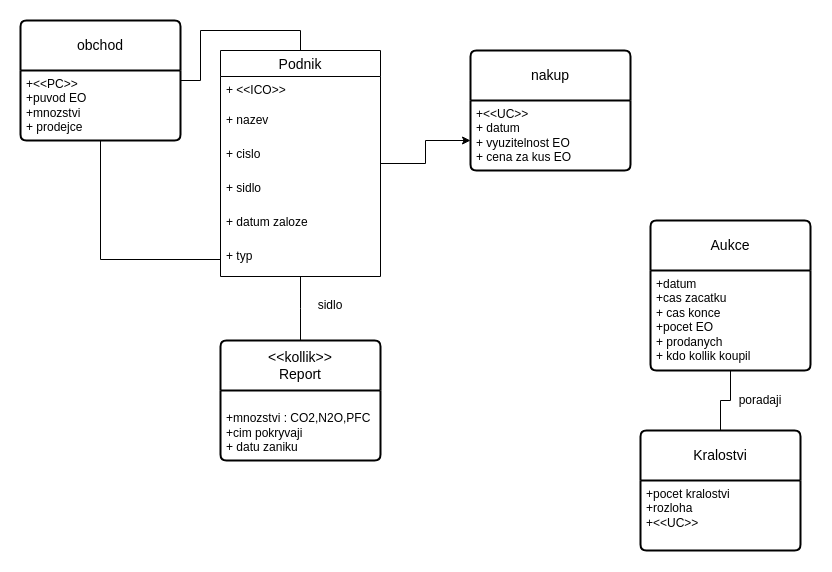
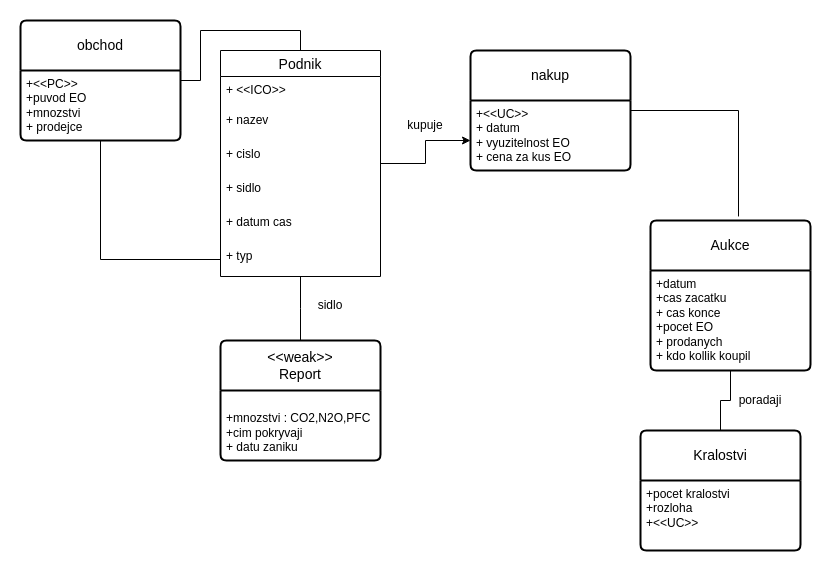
+ <mxCell id="23" style="edgeStyle=orthogonalEdgeStyle;rounded=0;orthogonalLoop=1;jettySize=auto;html=1;entryX=0.55;entryY=-0.027;entryDx=0;entryDy=0;entryPerimeter=0;endArrow=none;endFill=0;" edge="1" parent="1" source="18" target="21"><mxGeometry relative="1" as="geometry" /></mxCell>
+ <mxCell id="20" value="kupuje" style="text;html=1;align=center;verticalAlign=middle;whiteSpace=wrap;rounded=0;" vertex="1" parent="1"><mxGeometry x="395" y="110" width="60" height="30" as="geometry" /></mxCell>
- <mxCell id="9" value="+ datum zaloze" style="text;strokeColor=none;fillColor=none;spacingLeft=4;spacingRight=4;overflow=hidden;rotatable=0;points=[[0,0.5],[1,0.5]];portConstraint=eastwest;fontSize=12;whiteSpace=wrap;html=1;" vertex="1" parent="4"><mxGeometry y="158" width="160" height="34" as="geometry" /></mxCell>
+ <mxCell id="9" value="+ datum cas" style="text;strokeColor=none;fillColor=none;spacingLeft=4;spacingRight=4;overflow=hidden;rotatable=0;points=[[0,0.5],[1,0.5]];portConstraint=eastwest;fontSize=12;whiteSpace=wrap;html=1;" vertex="1" parent="4"><mxGeometry y="158" width="160" height="34" as="geometry" /></mxCell>
- <mxCell id="11" value="&lt;div&gt;&amp;lt;&amp;lt;kollik&amp;gt;&amp;gt;&lt;br&gt;&lt;/div&gt;&lt;div&gt;Report&lt;br&gt;&lt;/div&gt;" style="swimlane;childLayout=stackLayout;horizontal=1;startSize=50;horizontalStack=0;rounded=1;fontSize=14;fontStyle=0;strokeWidth=2;resizeParent=0;resizeLast=1;shadow=0;dashed=0;align=center;arcSize=4;whiteSpace=wrap;html=1;" vertex="1" parent="1"><mxGeometry x="220" y="340" width="160" height="120" as="geometry" /></mxCell>
+ <mxCell id="11" value="&lt;div&gt;&amp;lt;&amp;lt;weak&amp;gt;&amp;gt;&lt;br&gt;&lt;/div&gt;&lt;div&gt;Report&lt;br&gt;&lt;/div&gt;" style="swimlane;childLayout=stackLayout;horizontal=1;startSize=50;horizontalStack=0;rounded=1;fontSize=14;fontStyle=0;strokeWidth=2;resizeParent=0;resizeLast=1;shadow=0;dashed=0;align=center;arcSize=4;whiteSpace=wrap;html=1;" vertex="1" parent="1"><mxGeometry x="220" y="340" width="160" height="120" as="geometry" /></mxCell>
